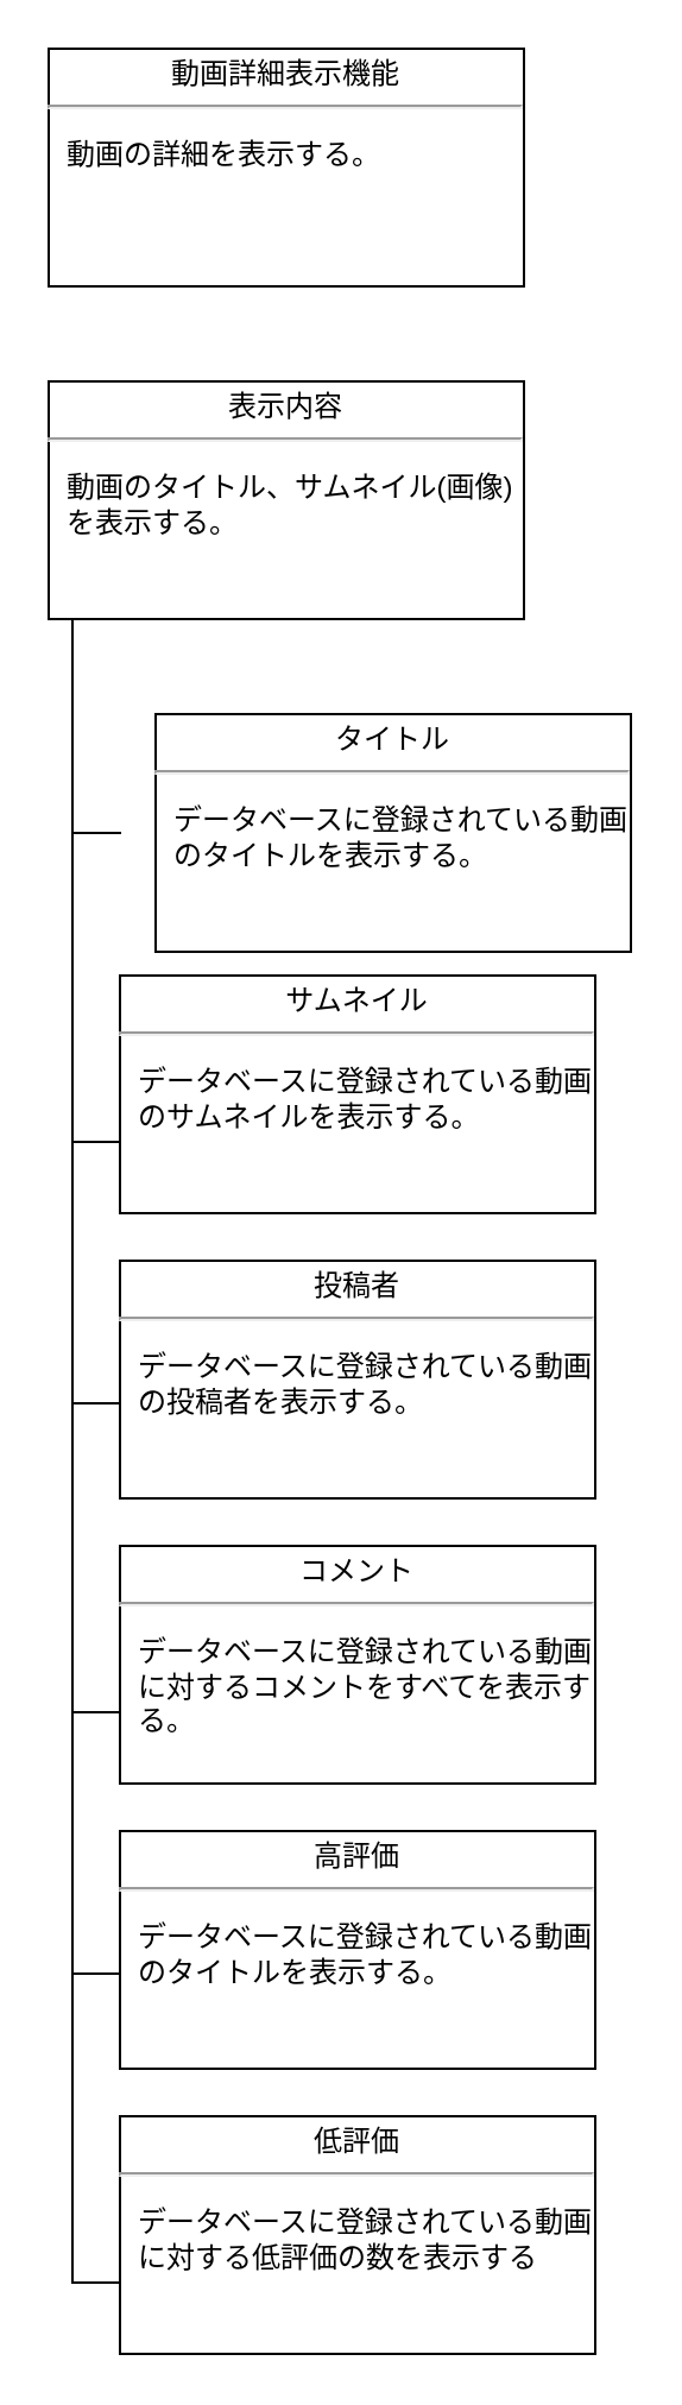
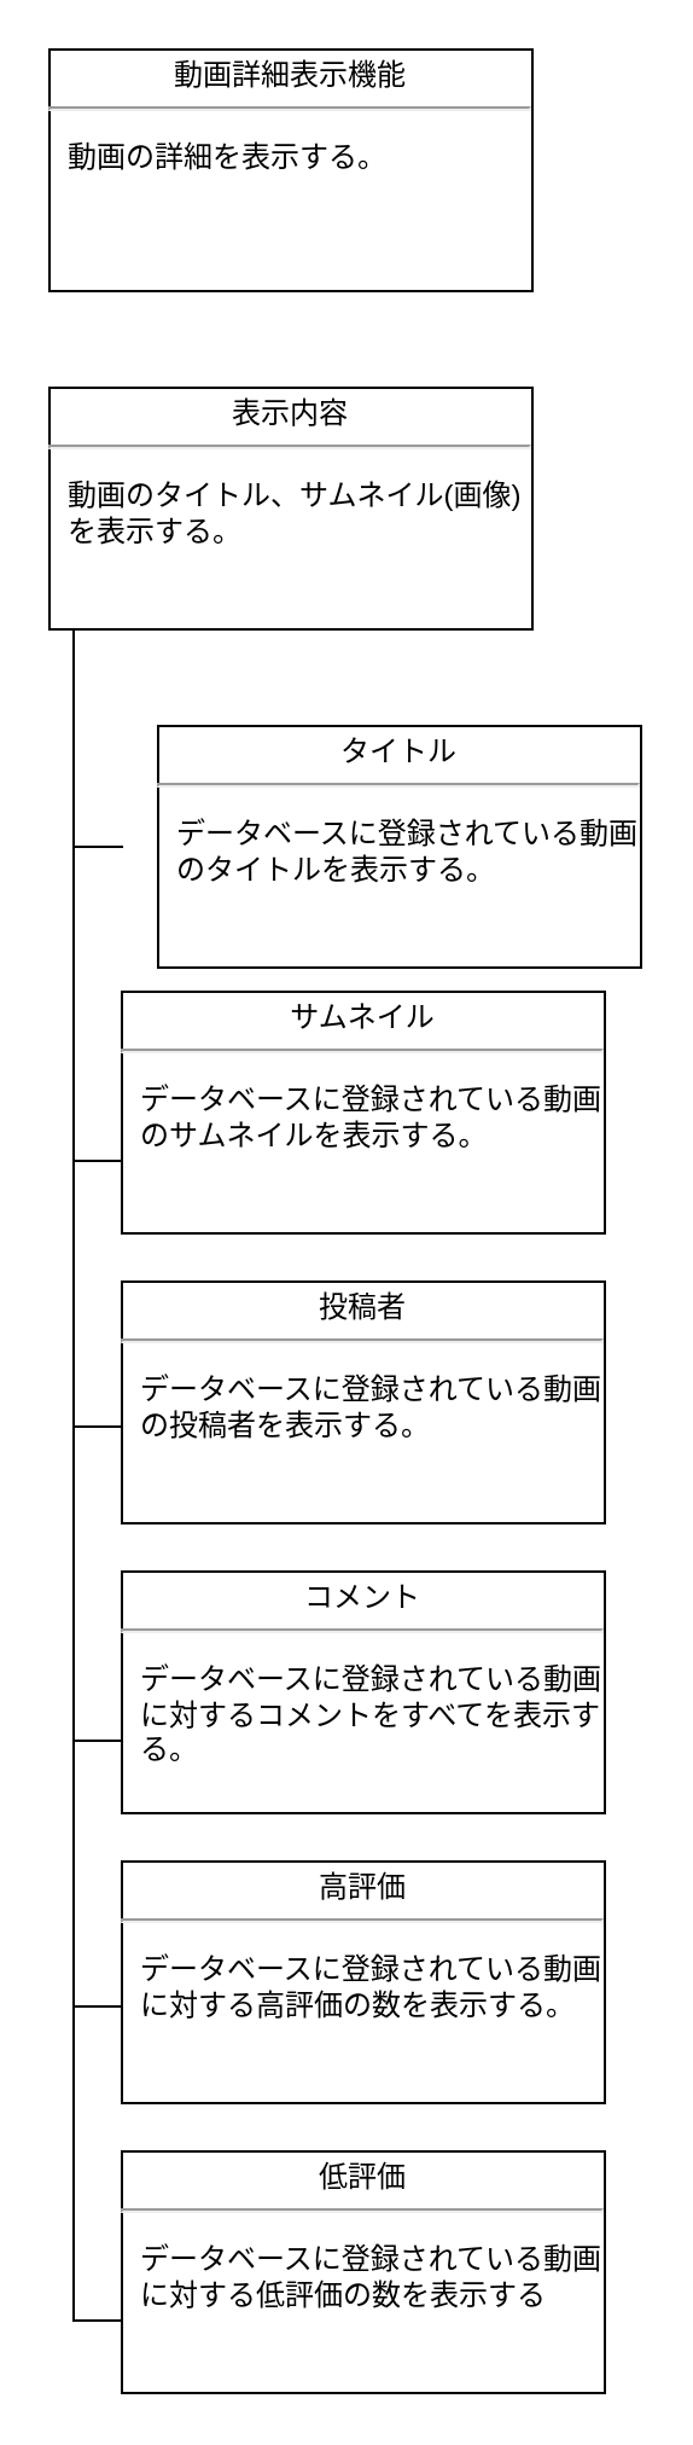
- <mxCell id="13" value="&lt;p style=&quot;margin: 4px 0px 0px&quot;&gt;高評価&lt;/p&gt;&lt;hr&gt;&lt;p&gt;&lt;/p&gt;&lt;p style=&quot;margin: 0px 0px 0px 8px ; text-align: left&quot;&gt;データベースに登録されている動画のタイトルを表示する。&lt;/p&gt;" style="shape=rect;overflow=fill;html=1;whiteSpace=wrap;align=center;" parent="1" vertex="1"><mxGeometry x="50" y="770" width="200" height="100" as="geometry" /></mxCell>
+ <mxCell id="13" value="&lt;p style=&quot;margin: 4px 0px 0px&quot;&gt;高評価&lt;/p&gt;&lt;hr&gt;&lt;p&gt;&lt;/p&gt;&lt;p style=&quot;margin: 0px 0px 0px 8px ; text-align: left&quot;&gt;データベースに登録されている動画に対する高評価の数を表示する。&lt;/p&gt;" style="shape=rect;overflow=fill;html=1;whiteSpace=wrap;align=center;" parent="1" vertex="1"><mxGeometry x="50" y="770" width="200" height="100" as="geometry" /></mxCell>
